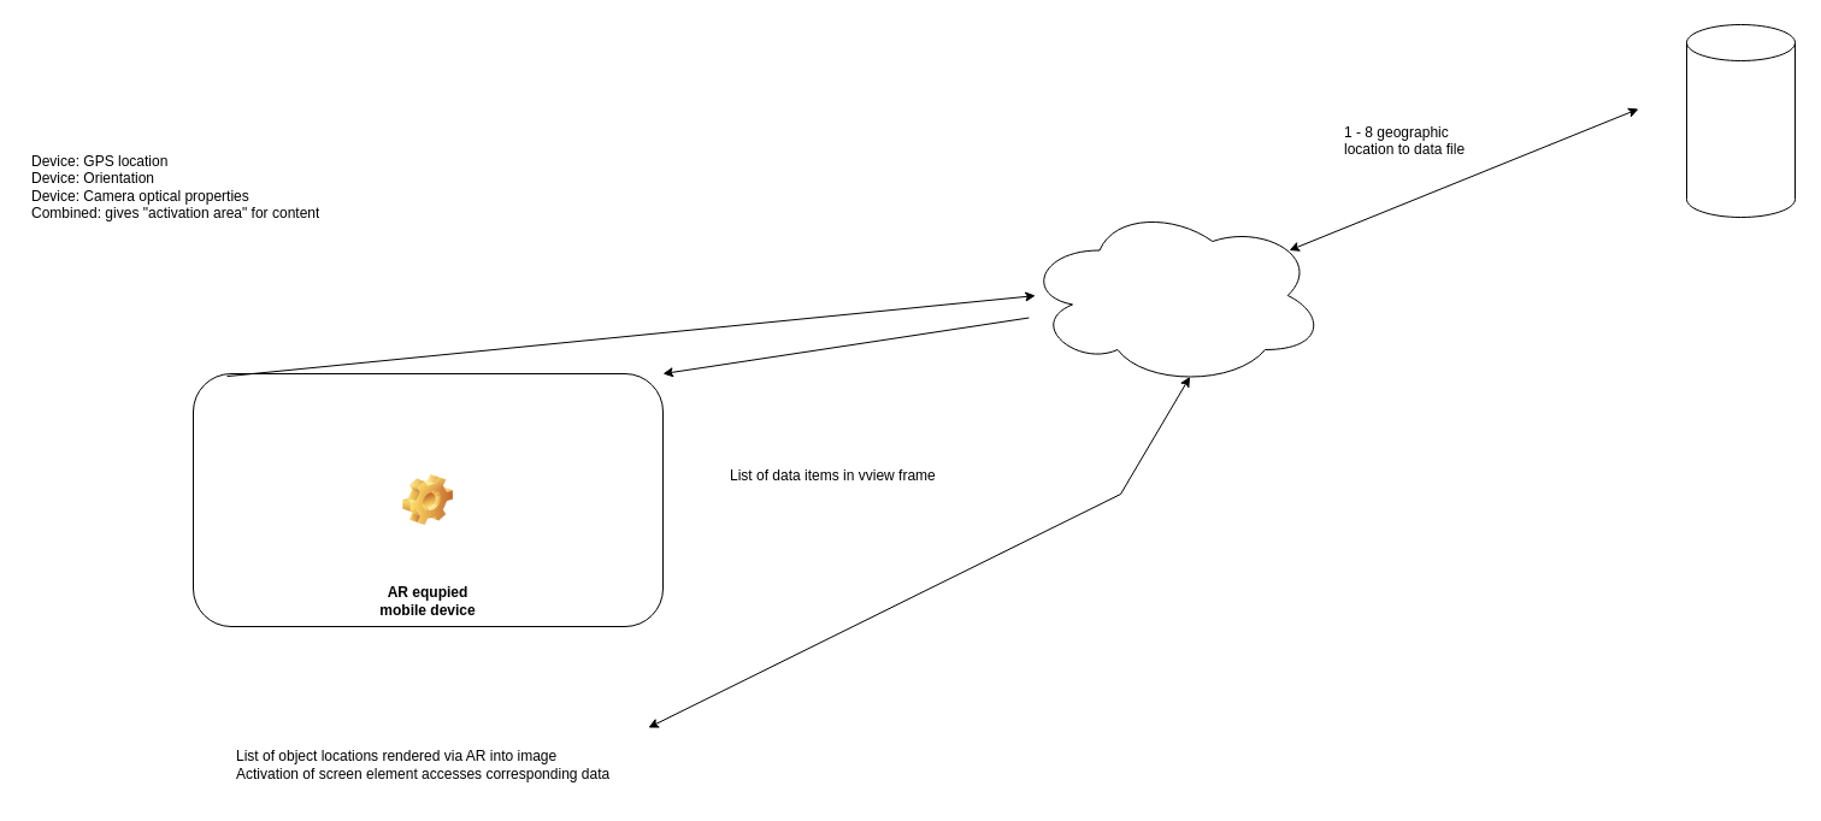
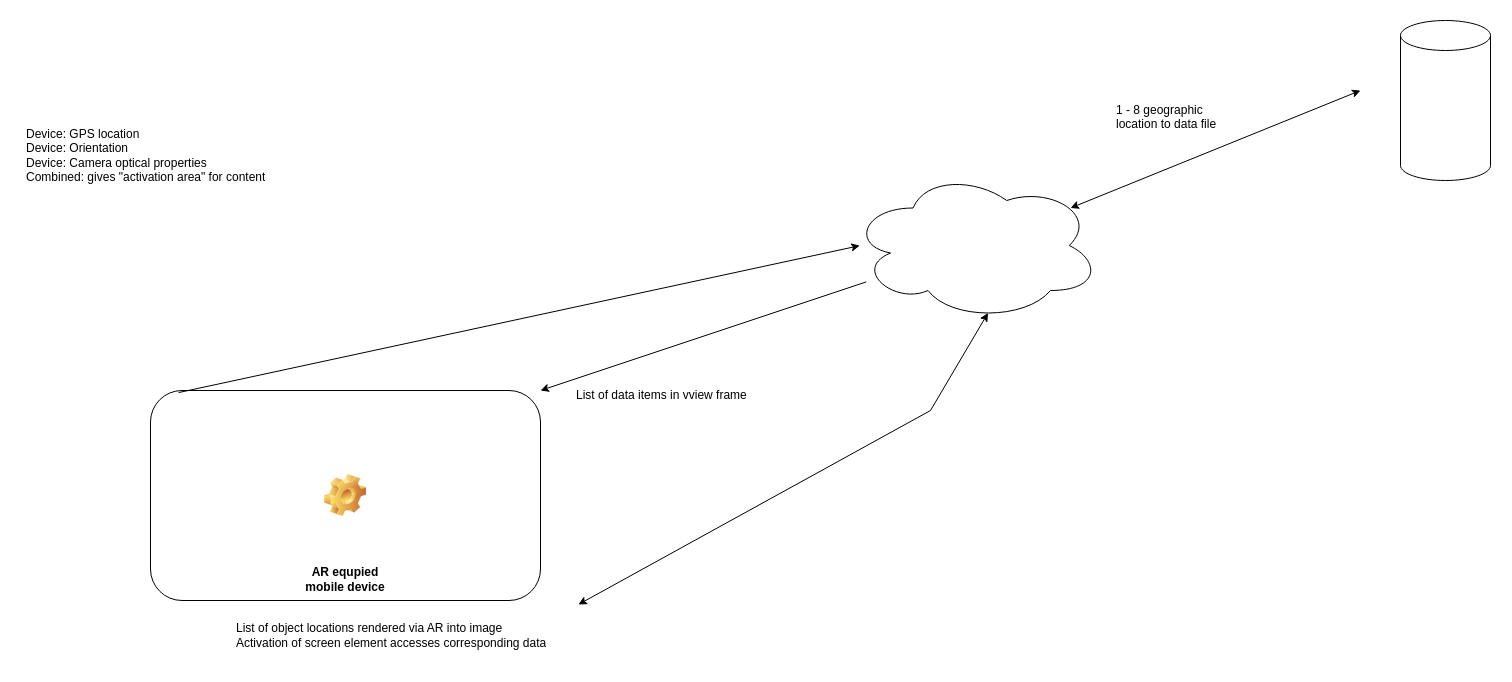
- <mxCell id="8" value="List of data items in vview frame" style="text;strokeColor=none;fillColor=none;align=left;verticalAlign=middle;spacingLeft=4;spacingRight=4;overflow=hidden;points=[[0,0.5],[1,0.5]];portConstraint=eastwest;rotatable=0;whiteSpace=wrap;html=1;" parent="1" vertex="1"><mxGeometry x="600" y="380" width="230" height="30" as="geometry" /></mxCell>
+ <mxCell id="8" value="List of data items in vview frame" style="text;strokeColor=none;fillColor=none;align=left;verticalAlign=middle;spacingLeft=4;spacingRight=4;overflow=hidden;points=[[0,0.5],[1,0.5]];portConstraint=eastwest;rotatable=0;whiteSpace=wrap;html=1;" parent="1" vertex="1"><mxGeometry x="570" y="380" width="230" height="30" as="geometry" /></mxCell>
- <mxCell id="2" value="AR equpied &lt;br&gt;&lt;div&gt;mobile device&lt;/div&gt;" style="label;whiteSpace=wrap;html=1;align=center;verticalAlign=bottom;spacingLeft=0;spacingBottom=4;imageAlign=center;imageVerticalAlign=middle;image=img/clipart/Gear_128x128.png;imageAspect=1;" parent="1" vertex="1"><mxGeometry x="160" y="310" width="390" height="210" as="geometry" /></mxCell>
+ <mxCell id="2" value="AR equpied &lt;br&gt;&lt;div&gt;mobile device&lt;/div&gt;" style="label;whiteSpace=wrap;html=1;align=center;verticalAlign=bottom;spacingLeft=0;spacingBottom=4;imageAlign=center;imageVerticalAlign=middle;image=img/clipart/Gear_128x128.png;imageAspect=1;" parent="1" vertex="1"><mxGeometry x="150" y="390" width="390" height="210" as="geometry" /></mxCell>
- <mxCell id="9" value="&lt;div&gt;List of object locations rendered via AR into image&lt;/div&gt;&lt;div&gt;Activation of screen element accesses corresponding data&lt;/div&gt;" style="text;strokeColor=none;fillColor=none;align=left;verticalAlign=middle;spacingLeft=4;spacingRight=4;overflow=hidden;points=[[0,0.5],[1,0.5]];portConstraint=eastwest;rotatable=0;whiteSpace=wrap;html=1;" parent="1" vertex="1"><mxGeometry x="190" y="610" width="350" height="50" as="geometry" /></mxCell>
+ <mxCell id="9" value="&lt;div&gt;List of object locations rendered via AR into image&lt;/div&gt;&lt;div&gt;Activation of screen element accesses corresponding data&lt;/div&gt;" style="text;strokeColor=none;fillColor=none;align=left;verticalAlign=middle;spacingLeft=4;spacingRight=4;overflow=hidden;points=[[0,0.5],[1,0.5]];portConstraint=eastwest;rotatable=0;whiteSpace=wrap;html=1;" parent="1" vertex="1"><mxGeometry x="230" y="610" width="350" height="50" as="geometry" /></mxCell>
